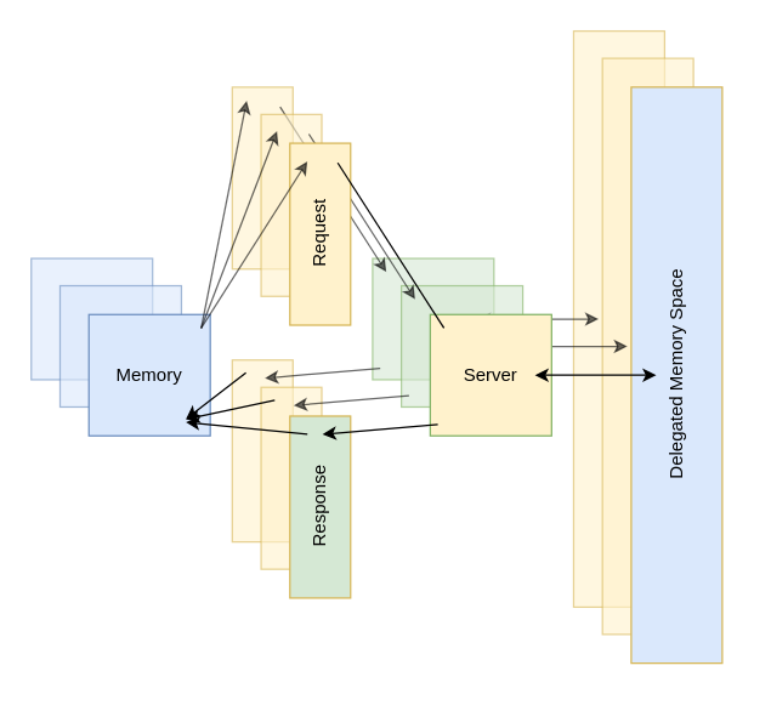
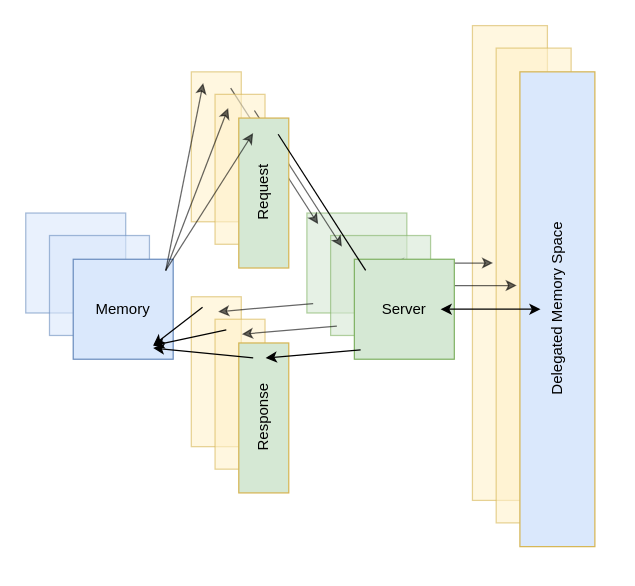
- <mxCell id="28" value="Request" style="rounded=0;whiteSpace=wrap;html=1;flipV=1;horizontal=0;fillColor=#fff2cc;strokeColor=#d6b656;" vertex="1" parent="23"><mxGeometry x="132.5" y="37" width="40" height="120" as="geometry" /></mxCell>
+ <mxCell id="28" value="Request" style="rounded=0;whiteSpace=wrap;html=1;flipV=1;horizontal=0;fillColor=#d5e8d4;strokeColor=#d6b656;" vertex="1" parent="23"><mxGeometry x="132.5" y="37" width="40" height="120" as="geometry" /></mxCell>
- <mxCell id="25" value="Server" style="whiteSpace=wrap;html=1;aspect=fixed;flipV=1;fillColor=#fff2cc;strokeColor=#82b366;" vertex="1" parent="23"><mxGeometry x="225" y="150" width="80" height="80" as="geometry" /></mxCell>
+ <mxCell id="25" value="Server" style="whiteSpace=wrap;html=1;aspect=fixed;flipV=1;fillColor=#d5e8d4;strokeColor=#82b366;" vertex="1" parent="23"><mxGeometry x="225" y="150" width="80" height="80" as="geometry" /></mxCell>
